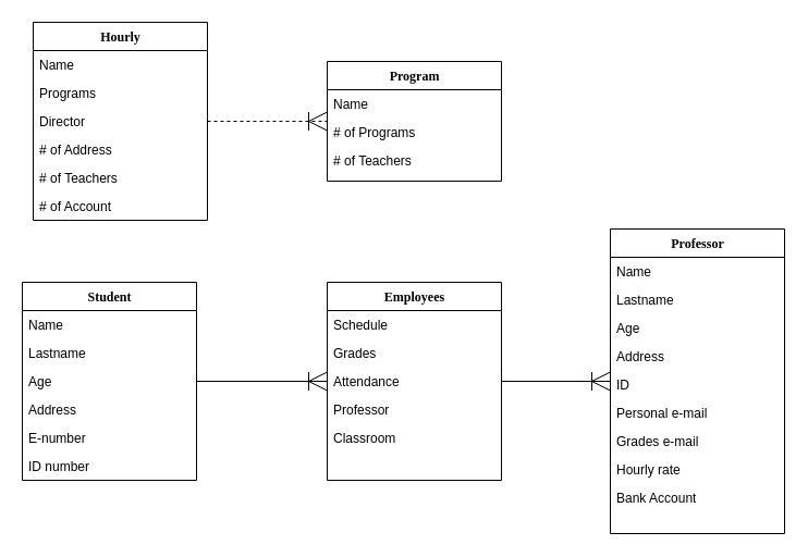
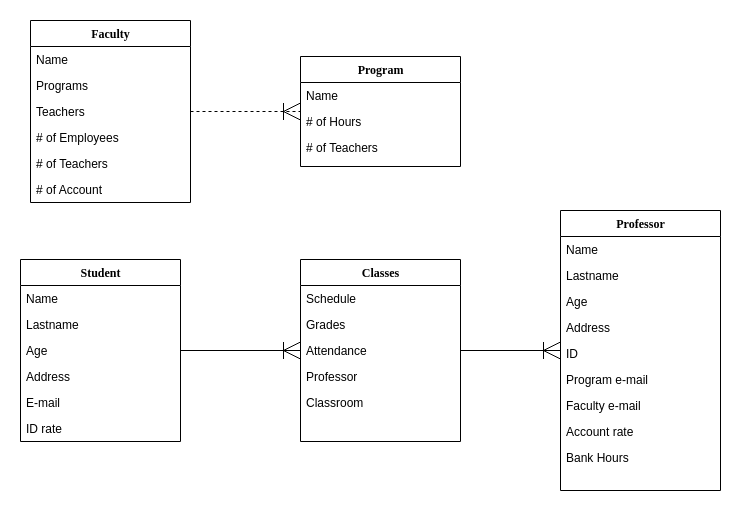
- <mxCell id="27" value="Hourly" style="swimlane;html=1;fontStyle=1;align=center;verticalAlign=top;childLayout=stackLayout;horizontal=1;startSize=26;horizontalStack=0;resizeParent=1;resizeLast=0;collapsible=1;marginBottom=0;swimlaneFillColor=#ffffff;rounded=0;shadow=0;comic=0;labelBackgroundColor=none;strokeWidth=1;fillColor=none;fontFamily=Verdana;fontSize=12" vertex="1" parent="1"><mxGeometry x="30" y="20" width="160" height="182" as="geometry" /></mxCell>
+ <mxCell id="27" value="Faculty" style="swimlane;html=1;fontStyle=1;align=center;verticalAlign=top;childLayout=stackLayout;horizontal=1;startSize=26;horizontalStack=0;resizeParent=1;resizeLast=0;collapsible=1;marginBottom=0;swimlaneFillColor=#ffffff;rounded=0;shadow=0;comic=0;labelBackgroundColor=none;strokeWidth=1;fillColor=none;fontFamily=Verdana;fontSize=12" vertex="1" parent="1"><mxGeometry x="30" y="20" width="160" height="182" as="geometry" /></mxCell>
- <mxCell id="30" value="Director" style="text;html=1;strokeColor=none;fillColor=none;align=left;verticalAlign=top;spacingLeft=4;spacingRight=4;whiteSpace=wrap;overflow=hidden;rotatable=0;points=[[0,0.5],[1,0.5]];portConstraint=eastwest;" vertex="1" parent="27"><mxGeometry y="78" width="160" height="26" as="geometry" /></mxCell>
+ <mxCell id="30" value="Teachers" style="text;html=1;strokeColor=none;fillColor=none;align=left;verticalAlign=top;spacingLeft=4;spacingRight=4;whiteSpace=wrap;overflow=hidden;rotatable=0;points=[[0,0.5],[1,0.5]];portConstraint=eastwest;" vertex="1" parent="27"><mxGeometry y="78" width="160" height="26" as="geometry" /></mxCell>
- <mxCell id="36" value="# of Programs" style="text;html=1;strokeColor=none;fillColor=none;align=left;verticalAlign=top;spacingLeft=4;spacingRight=4;whiteSpace=wrap;overflow=hidden;rotatable=0;points=[[0,0.5],[1,0.5]];portConstraint=eastwest;" vertex="1" parent="34"><mxGeometry y="52" width="160" height="26" as="geometry" /></mxCell>
+ <mxCell id="36" value="# of Hours" style="text;html=1;strokeColor=none;fillColor=none;align=left;verticalAlign=top;spacingLeft=4;spacingRight=4;whiteSpace=wrap;overflow=hidden;rotatable=0;points=[[0,0.5],[1,0.5]];portConstraint=eastwest;" vertex="1" parent="34"><mxGeometry y="52" width="160" height="26" as="geometry" /></mxCell>
- <mxCell id="31" value="# of Address" style="text;html=1;strokeColor=none;fillColor=none;align=left;verticalAlign=top;spacingLeft=4;spacingRight=4;whiteSpace=wrap;overflow=hidden;rotatable=0;points=[[0,0.5],[1,0.5]];portConstraint=eastwest;" vertex="1" parent="27"><mxGeometry y="104" width="160" height="26" as="geometry" /></mxCell>
+ <mxCell id="31" value="# of Employees" style="text;html=1;strokeColor=none;fillColor=none;align=left;verticalAlign=top;spacingLeft=4;spacingRight=4;whiteSpace=wrap;overflow=hidden;rotatable=0;points=[[0,0.5],[1,0.5]];portConstraint=eastwest;" vertex="1" parent="27"><mxGeometry y="104" width="160" height="26" as="geometry" /></mxCell>
- <mxCell id="9" value="Employees" style="swimlane;html=1;fontStyle=1;align=center;verticalAlign=top;childLayout=stackLayout;horizontal=1;startSize=26;horizontalStack=0;resizeParent=1;resizeLast=0;collapsible=1;marginBottom=0;swimlaneFillColor=#ffffff;rounded=0;shadow=0;comic=0;labelBackgroundColor=none;strokeWidth=1;fillColor=none;fontFamily=Verdana;fontSize=12" parent="1" vertex="1"><mxGeometry x="300" y="259" width="160" height="182" as="geometry" /></mxCell>
+ <mxCell id="9" value="Classes" style="swimlane;html=1;fontStyle=1;align=center;verticalAlign=top;childLayout=stackLayout;horizontal=1;startSize=26;horizontalStack=0;resizeParent=1;resizeLast=0;collapsible=1;marginBottom=0;swimlaneFillColor=#ffffff;rounded=0;shadow=0;comic=0;labelBackgroundColor=none;strokeWidth=1;fillColor=none;fontFamily=Verdana;fontSize=12" parent="1" vertex="1"><mxGeometry x="300" y="259" width="160" height="182" as="geometry" /></mxCell>
- <mxCell id="22" value="Personal e-mail" style="text;html=1;strokeColor=none;fillColor=none;align=left;verticalAlign=top;spacingLeft=4;spacingRight=4;whiteSpace=wrap;overflow=hidden;rotatable=0;points=[[0,0.5],[1,0.5]];portConstraint=eastwest;" vertex="1" parent="16"><mxGeometry y="156" width="160" height="26" as="geometry" /></mxCell>
+ <mxCell id="22" value="Program e-mail" style="text;html=1;strokeColor=none;fillColor=none;align=left;verticalAlign=top;spacingLeft=4;spacingRight=4;whiteSpace=wrap;overflow=hidden;rotatable=0;points=[[0,0.5],[1,0.5]];portConstraint=eastwest;" vertex="1" parent="16"><mxGeometry y="156" width="160" height="26" as="geometry" /></mxCell>
- <mxCell id="7" value="E-number" style="text;html=1;strokeColor=none;fillColor=none;align=left;verticalAlign=top;spacingLeft=4;spacingRight=4;whiteSpace=wrap;overflow=hidden;rotatable=0;points=[[0,0.5],[1,0.5]];portConstraint=eastwest;" parent="2" vertex="1"><mxGeometry y="130" width="160" height="26" as="geometry" /></mxCell>
+ <mxCell id="7" value="E-mail" style="text;html=1;strokeColor=none;fillColor=none;align=left;verticalAlign=top;spacingLeft=4;spacingRight=4;whiteSpace=wrap;overflow=hidden;rotatable=0;points=[[0,0.5],[1,0.5]];portConstraint=eastwest;" parent="2" vertex="1"><mxGeometry y="130" width="160" height="26" as="geometry" /></mxCell>
- <mxCell id="23" value="&lt;div&gt;Grades e-mail&lt;/div&gt;" style="text;html=1;strokeColor=none;fillColor=none;align=left;verticalAlign=top;spacingLeft=4;spacingRight=4;whiteSpace=wrap;overflow=hidden;rotatable=0;points=[[0,0.5],[1,0.5]];portConstraint=eastwest;" vertex="1" parent="16"><mxGeometry y="182" width="160" height="26" as="geometry" /></mxCell>
+ <mxCell id="23" value="&lt;div&gt;Faculty e-mail&lt;/div&gt;" style="text;html=1;strokeColor=none;fillColor=none;align=left;verticalAlign=top;spacingLeft=4;spacingRight=4;whiteSpace=wrap;overflow=hidden;rotatable=0;points=[[0,0.5],[1,0.5]];portConstraint=eastwest;" vertex="1" parent="16"><mxGeometry y="182" width="160" height="26" as="geometry" /></mxCell>
- <mxCell id="8" value="ID number" style="text;html=1;strokeColor=none;fillColor=none;align=left;verticalAlign=top;spacingLeft=4;spacingRight=4;whiteSpace=wrap;overflow=hidden;rotatable=0;points=[[0,0.5],[1,0.5]];portConstraint=eastwest;" vertex="1" parent="2"><mxGeometry y="156" width="160" height="26" as="geometry" /></mxCell>
+ <mxCell id="8" value="ID rate" style="text;html=1;strokeColor=none;fillColor=none;align=left;verticalAlign=top;spacingLeft=4;spacingRight=4;whiteSpace=wrap;overflow=hidden;rotatable=0;points=[[0,0.5],[1,0.5]];portConstraint=eastwest;" vertex="1" parent="2"><mxGeometry y="156" width="160" height="26" as="geometry" /></mxCell>
- <mxCell id="24" value="Hourly rate" style="text;html=1;strokeColor=none;fillColor=none;align=left;verticalAlign=top;spacingLeft=4;spacingRight=4;whiteSpace=wrap;overflow=hidden;rotatable=0;points=[[0,0.5],[1,0.5]];portConstraint=eastwest;" vertex="1" parent="16"><mxGeometry y="208" width="160" height="26" as="geometry" /></mxCell>
+ <mxCell id="24" value="Account rate" style="text;html=1;strokeColor=none;fillColor=none;align=left;verticalAlign=top;spacingLeft=4;spacingRight=4;whiteSpace=wrap;overflow=hidden;rotatable=0;points=[[0,0.5],[1,0.5]];portConstraint=eastwest;" vertex="1" parent="16"><mxGeometry y="208" width="160" height="26" as="geometry" /></mxCell>
- <mxCell id="25" value="Bank Account" style="text;html=1;strokeColor=none;fillColor=none;align=left;verticalAlign=top;spacingLeft=4;spacingRight=4;whiteSpace=wrap;overflow=hidden;rotatable=0;points=[[0,0.5],[1,0.5]];portConstraint=eastwest;" vertex="1" parent="16"><mxGeometry y="234" width="160" height="26" as="geometry" /></mxCell>
+ <mxCell id="25" value="Bank Hours" style="text;html=1;strokeColor=none;fillColor=none;align=left;verticalAlign=top;spacingLeft=4;spacingRight=4;whiteSpace=wrap;overflow=hidden;rotatable=0;points=[[0,0.5],[1,0.5]];portConstraint=eastwest;" vertex="1" parent="16"><mxGeometry y="234" width="160" height="26" as="geometry" /></mxCell>
